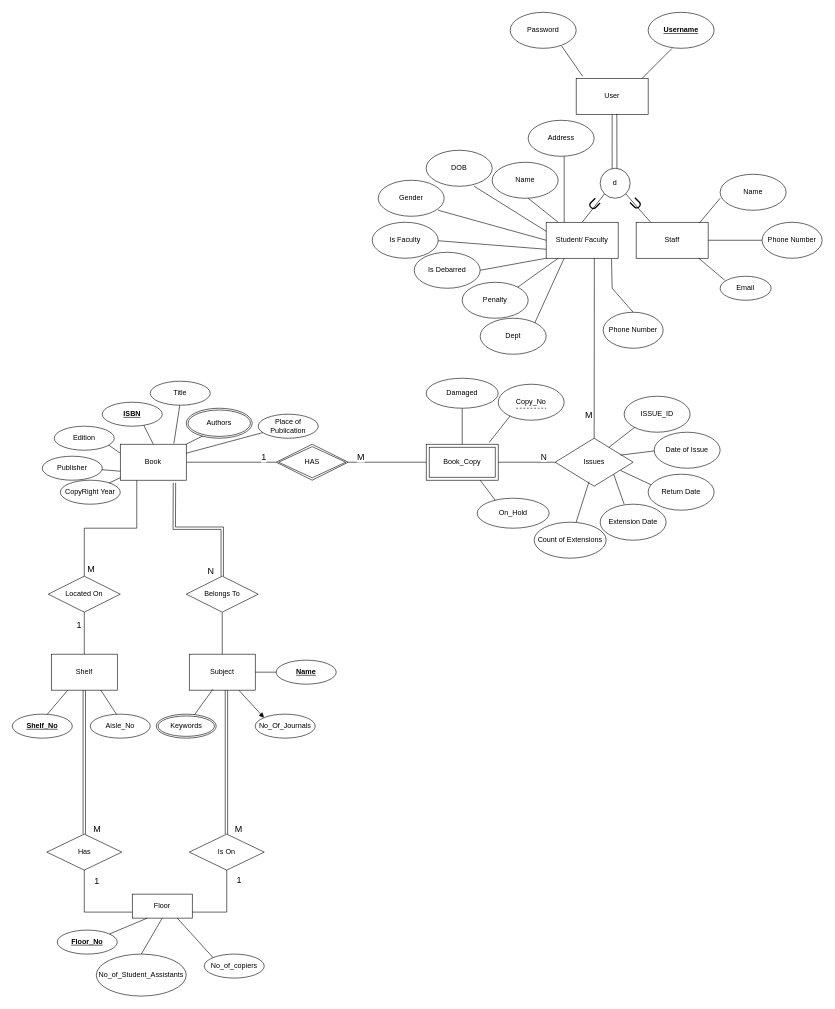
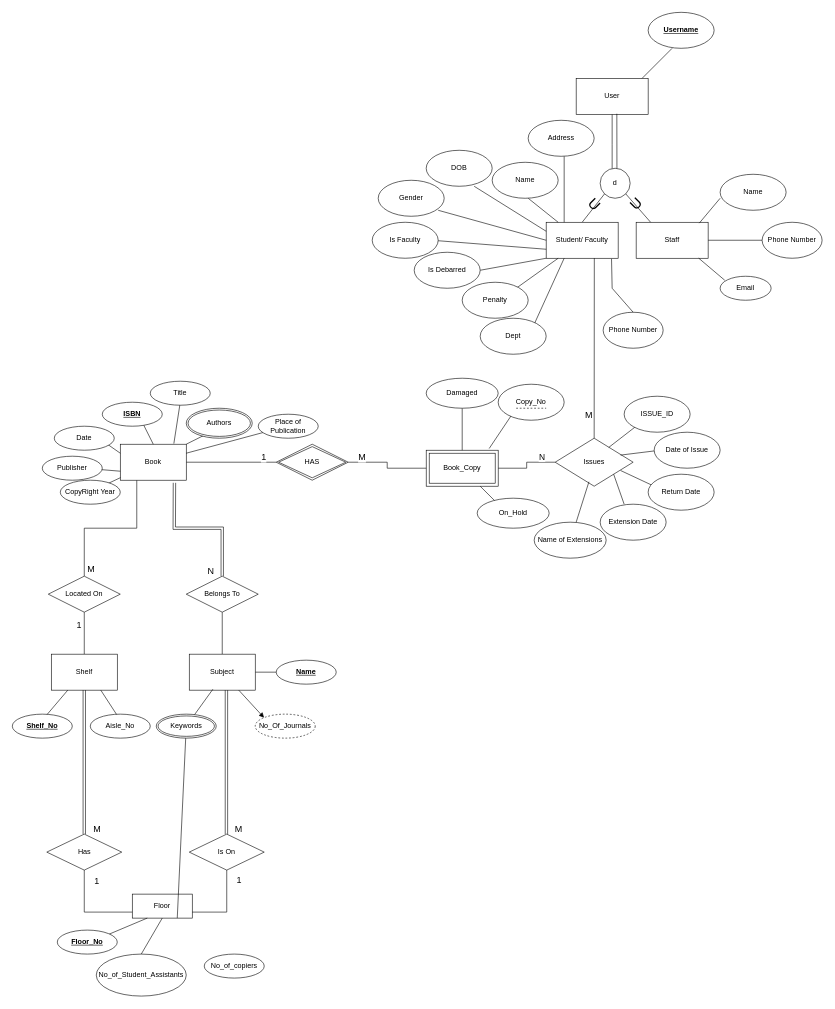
- <mxCell id="5" value="Password" style="ellipse;whiteSpace=wrap;html=1;" parent="1" vertex="1"><mxGeometry x="850" y="20" width="110" height="60" as="geometry" /></mxCell>
- <mxCell id="7" value="" style="endArrow=none;html=1;rounded=0;entryX=0.09;entryY=-0.056;entryDx=0;entryDy=0;entryPerimeter=0;exitX=0.781;exitY=0.939;exitDx=0;exitDy=0;exitPerimeter=0;" parent="1" source="5" target="3" edge="1"><mxGeometry width="50" height="50" relative="1" as="geometry"><mxPoint x="900" y="150" as="sourcePoint" /><mxPoint x="950" y="100" as="targetPoint" /></mxGeometry></mxCell>
- <mxCell id="75" value="Edition" style="ellipse;whiteSpace=wrap;html=1;align=center;" parent="1" vertex="1"><mxGeometry x="90" y="710" width="100" height="40" as="geometry" /></mxCell>
+ <mxCell id="75" value="Date" style="ellipse;whiteSpace=wrap;html=1;align=center;" parent="1" vertex="1"><mxGeometry x="90" y="710" width="100" height="40" as="geometry" /></mxCell>
- <mxCell id="52" value="Book_Copy" style="shape=ext;margin=3;double=1;whiteSpace=wrap;html=1;align=center;" parent="1" vertex="1"><mxGeometry x="710" y="740" width="120" height="60" as="geometry" /></mxCell>
+ <mxCell id="52" value="Book_Copy" style="shape=ext;margin=3;double=1;whiteSpace=wrap;html=1;align=center;" parent="1" vertex="1"><mxGeometry x="710" y="750" width="120" height="60" as="geometry" /></mxCell>
- <mxCell id="49" value="Count of Extensions" style="ellipse;whiteSpace=wrap;html=1;" parent="1" vertex="1"><mxGeometry x="890" y="870" width="120" height="60" as="geometry" /></mxCell>
+ <mxCell id="49" value="Name of Extensions" style="ellipse;whiteSpace=wrap;html=1;" parent="1" vertex="1"><mxGeometry x="890" y="870" width="120" height="60" as="geometry" /></mxCell>
- <mxCell id="97" value="No_Of_Journals" style="ellipse;whiteSpace=wrap;html=1;align=center;" parent="1" vertex="1"><mxGeometry x="425" y="1190" width="100" height="40" as="geometry" /></mxCell>
+ <mxCell id="97" value="No_Of_Journals" style="ellipse;whiteSpace=wrap;html=1;align=center;dashed=1;" parent="1" vertex="1"><mxGeometry x="425" y="1190" width="100" height="40" as="geometry" /></mxCell>
- <mxCell id="117" value="" style="endArrow=none;html=1;rounded=0;entryX=0;entryY=0;entryDx=0;entryDy=0;exitX=0.75;exitY=1;exitDx=0;exitDy=0;" parent="1" source="101" target="116" edge="1"><mxGeometry relative="1" as="geometry"><mxPoint x="260" y="1410" as="sourcePoint" /><mxPoint x="420" y="1410" as="targetPoint" /></mxGeometry></mxCell>
+ <mxCell id="117" value="" style="endArrow=none;html=1;rounded=0;exitX=0.75;exitY=1;exitDx=0;exitDy=0;" parent="1" source="101" target="98" edge="1"><mxGeometry relative="1" as="geometry"><mxPoint x="260" y="1410" as="sourcePoint" /><mxPoint x="420" y="1410" as="targetPoint" /></mxGeometry></mxCell>
